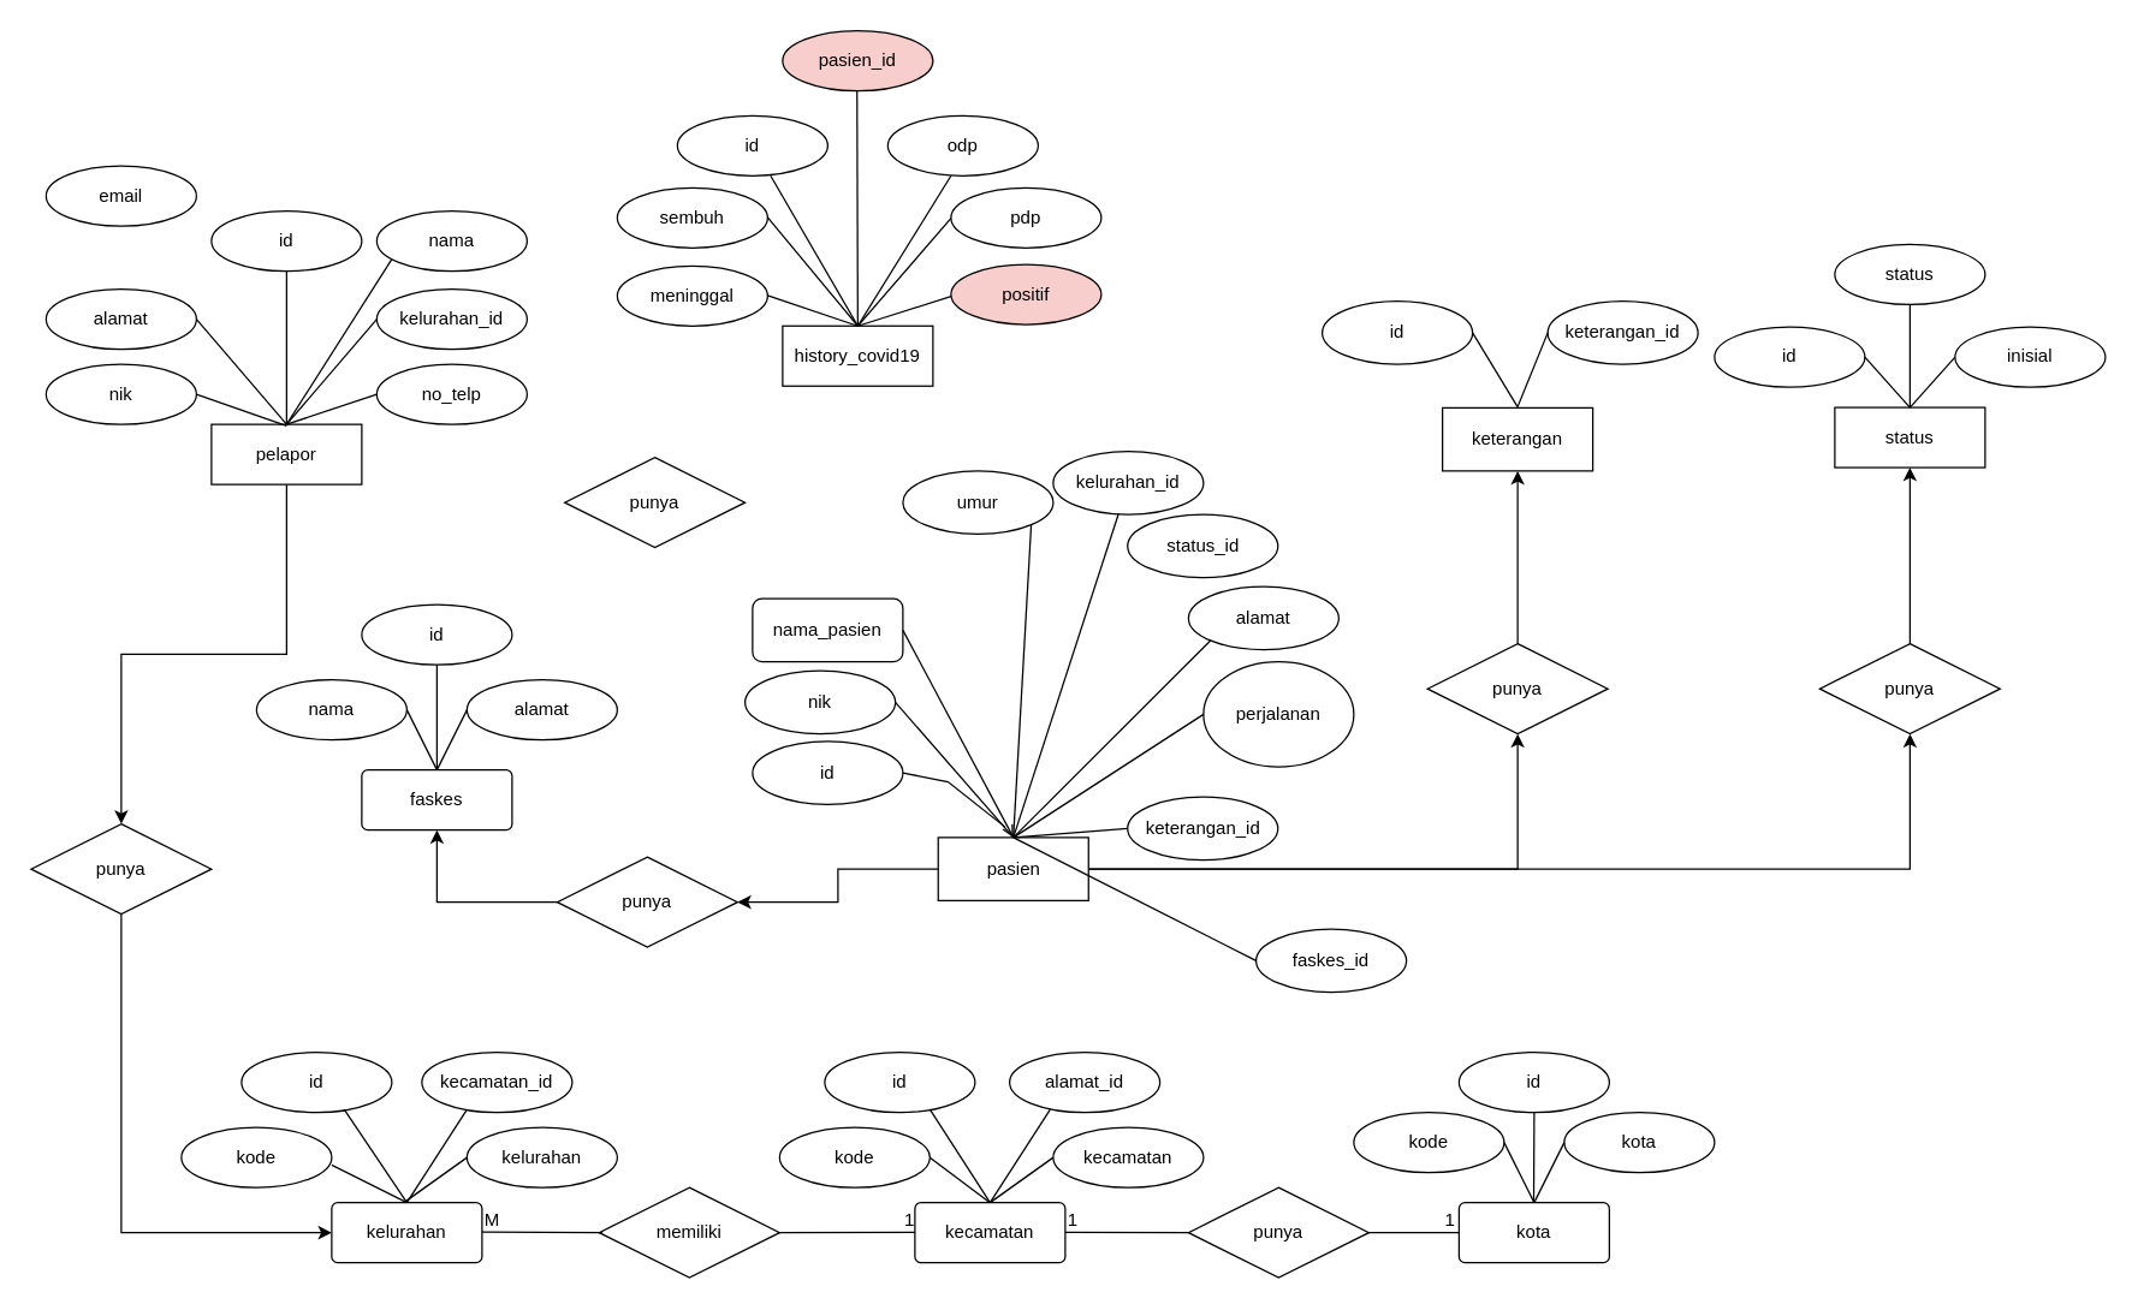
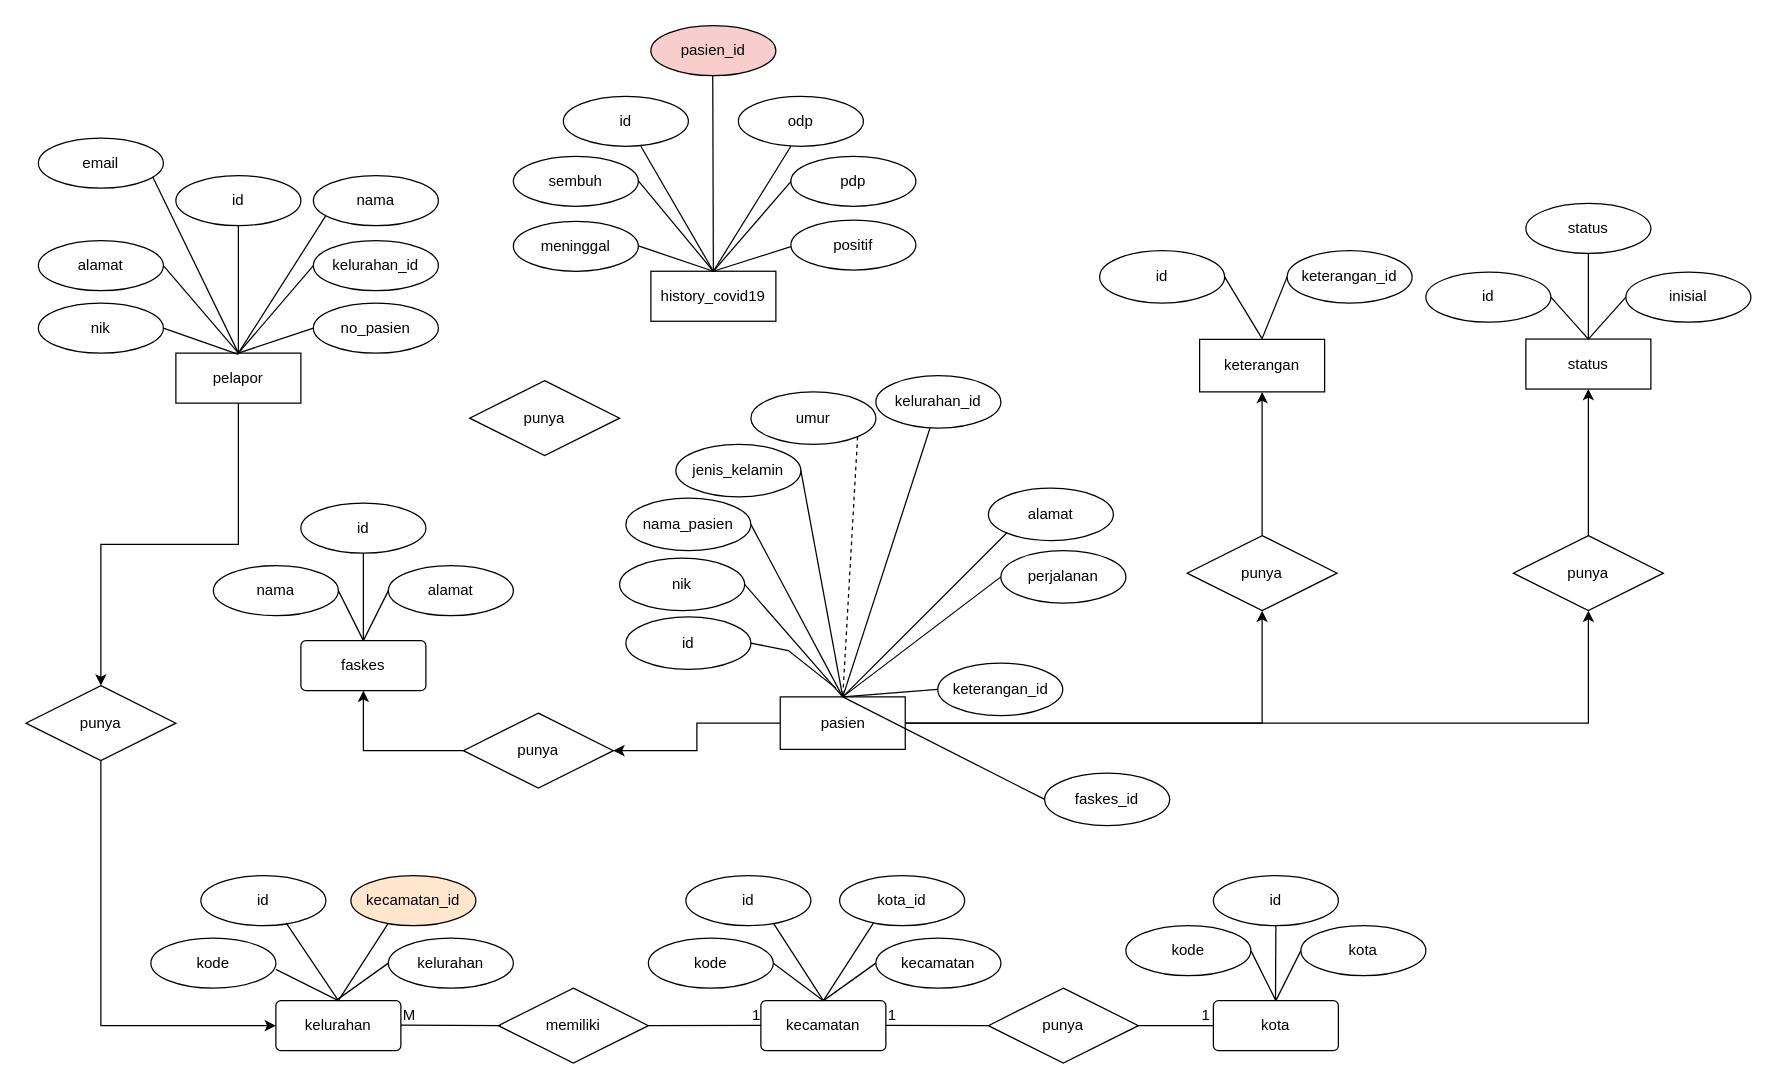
- <mxCell id="17" value="positif" style="ellipse;whiteSpace=wrap;html=1;align=center;fillColor=#f8cecc;" vertex="1" parent="1"><mxGeometry x="632" y="175.5" width="100" height="40" as="geometry" /></mxCell>
+ <mxCell id="17" value="positif" style="ellipse;whiteSpace=wrap;html=1;align=center;" vertex="1" parent="1"><mxGeometry x="632" y="175.5" width="100" height="40" as="geometry" /></mxCell>
+ <mxCell id="95" value="" style="endArrow=none;html=1;rounded=0;entryX=0.5;entryY=0;entryDx=0;entryDy=0;exitX=0.914;exitY=0.771;exitDx=0;exitDy=0;exitPerimeter=0;" edge="1" parent="1" source="6" target="3"><mxGeometry relative="1" as="geometry"><mxPoint x="130" y="200" as="sourcePoint" /><mxPoint x="190" y="180" as="targetPoint" /></mxGeometry></mxCell>
- <mxCell id="8" value="no_telp" style="ellipse;whiteSpace=wrap;html=1;align=center;" parent="1" vertex="1"><mxGeometry x="250" y="242" width="100" height="40" as="geometry" /></mxCell>
+ <mxCell id="8" value="no_pasien" style="ellipse;whiteSpace=wrap;html=1;align=center;" parent="1" vertex="1"><mxGeometry x="250" y="242" width="100" height="40" as="geometry" /></mxCell>
- <mxCell id="25" value="status_id" style="ellipse;whiteSpace=wrap;html=1;align=center;verticalAlign=middle;" vertex="1" parent="1"><mxGeometry x="749.5" y="342" width="100" height="42" as="geometry" /></mxCell>
+ <mxCell id="30" value="jenis_kelamin" style="ellipse;whiteSpace=wrap;html=1;align=center;verticalAlign=middle;" vertex="1" parent="1"><mxGeometry x="540" y="355" width="100" height="42" as="geometry" /></mxCell>
- <mxCell id="28" value="nama_pasien" style="whiteSpace=wrap;html=1;align=center;verticalAlign=middle;rounded=1;" vertex="1" parent="1"><mxGeometry x="500" y="398" width="100" height="42" as="geometry" /></mxCell>
+ <mxCell id="28" value="nama_pasien" style="ellipse;whiteSpace=wrap;html=1;align=center;verticalAlign=middle;" vertex="1" parent="1"><mxGeometry x="500" y="398" width="100" height="42" as="geometry" /></mxCell>
- <mxCell id="36" value="" style="endArrow=open;html=1;rounded=0;exitX=1;exitY=0.5;exitDx=0;exitDy=0;entryX=0.5;entryY=0;entryDx=0;entryDy=0;verticalAlign=middle;" edge="1" parent="1" source="28" target="23"><mxGeometry relative="1" as="geometry"><mxPoint x="773.5" y="477" as="sourcePoint" /><mxPoint x="933.5" y="477" as="targetPoint" /></mxGeometry></mxCell>
+ <mxCell id="36" value="" style="endArrow=none;html=1;rounded=0;exitX=1;exitY=0.5;exitDx=0;exitDy=0;entryX=0.5;entryY=0;entryDx=0;entryDy=0;verticalAlign=middle;" edge="1" parent="1" source="28" target="23"><mxGeometry relative="1" as="geometry"><mxPoint x="773.5" y="477" as="sourcePoint" /><mxPoint x="933.5" y="477" as="targetPoint" /></mxGeometry></mxCell>
- <mxCell id="34" value="" style="endArrow=none;html=1;rounded=0;exitX=1;exitY=1;exitDx=0;exitDy=0;entryX=0.5;entryY=0;entryDx=0;entryDy=0;verticalAlign=middle;" edge="1" parent="1" source="26" target="23"><mxGeometry relative="1" as="geometry"><mxPoint x="583.5" y="417" as="sourcePoint" /><mxPoint x="743.5" y="417" as="targetPoint" /></mxGeometry></mxCell>
+ <mxCell id="34" value="" style="endArrow=none;html=1;rounded=0;exitX=1;exitY=1;exitDx=0;exitDy=0;entryX=0.5;entryY=0;entryDx=0;entryDy=0;verticalAlign=middle;dashed=1;" edge="1" parent="1" source="26" target="23"><mxGeometry relative="1" as="geometry"><mxPoint x="583.5" y="417" as="sourcePoint" /><mxPoint x="743.5" y="417" as="targetPoint" /></mxGeometry></mxCell>
+ <mxCell id="35" value="" style="endArrow=none;html=1;rounded=0;exitX=1;exitY=0.5;exitDx=0;exitDy=0;entryX=0.5;entryY=0;entryDx=0;entryDy=0;verticalAlign=middle;" edge="1" parent="1" source="30" target="23"><mxGeometry relative="1" as="geometry"><mxPoint x="593.5" y="437" as="sourcePoint" /><mxPoint x="753.5" y="437" as="targetPoint" /></mxGeometry></mxCell>
- <mxCell id="31" value="perjalanan" style="ellipse;whiteSpace=wrap;html=1;align=center;verticalAlign=middle;" vertex="1" parent="1"><mxGeometry x="800" y="440" width="100" height="70" as="geometry" /></mxCell>
+ <mxCell id="31" value="perjalanan" style="ellipse;whiteSpace=wrap;html=1;align=center;verticalAlign=middle;" vertex="1" parent="1"><mxGeometry x="800" y="440" width="100" height="42" as="geometry" /></mxCell>
- <mxCell id="59" value="kecamatan_id" style="ellipse;whiteSpace=wrap;html=1;align=center;" vertex="1" parent="1"><mxGeometry x="280" y="700" width="100" height="40" as="geometry" /></mxCell>
+ <mxCell id="59" value="kecamatan_id" style="ellipse;whiteSpace=wrap;html=1;align=center;fillColor=#ffe6cc;" vertex="1" parent="1"><mxGeometry x="280" y="700" width="100" height="40" as="geometry" /></mxCell>
- <mxCell id="80" value="alamat_id" style="ellipse;whiteSpace=wrap;html=1;align=center;" vertex="1" parent="1"><mxGeometry x="671" y="700" width="100" height="40" as="geometry" /></mxCell>
+ <mxCell id="80" value="kota_id" style="ellipse;whiteSpace=wrap;html=1;align=center;" vertex="1" parent="1"><mxGeometry x="671" y="700" width="100" height="40" as="geometry" /></mxCell>
